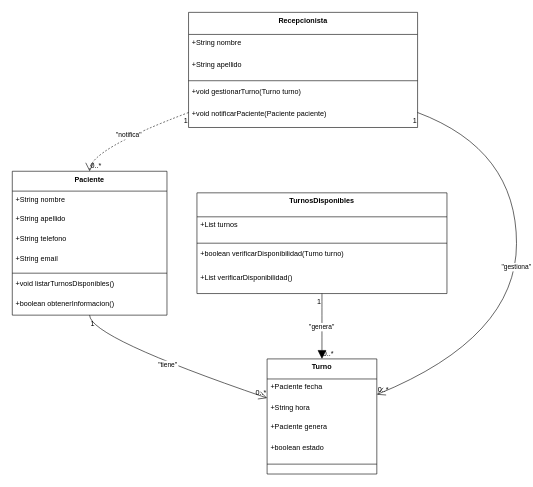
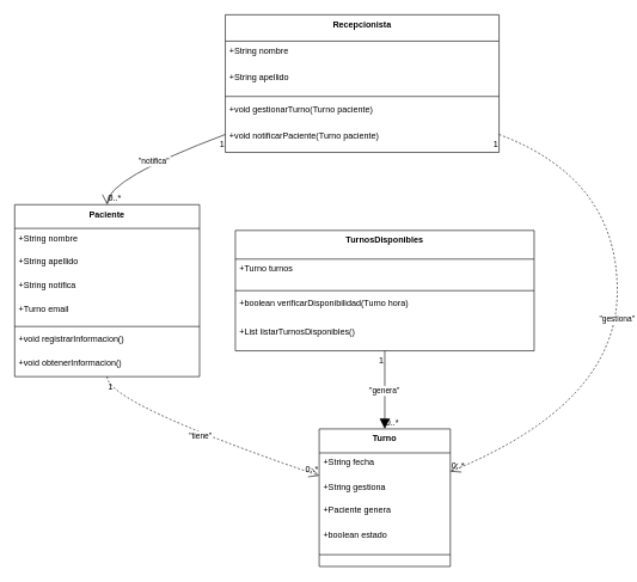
- <mxCell id="19" value="+void gestionarTurno(Turno turno)" style="text;strokeColor=none;fillColor=none;align=left;verticalAlign=top;spacingLeft=4;spacingRight=4;overflow=hidden;rotatable=0;points=[[0,0.5],[1,0.5]];portConstraint=eastwest;" vertex="1" parent="15"><mxGeometry y="118" width="382" height="37" as="geometry" /></mxCell>
+ <mxCell id="19" value="+void gestionarTurno(Turno paciente)" style="text;strokeColor=none;fillColor=none;align=left;verticalAlign=top;spacingLeft=4;spacingRight=4;overflow=hidden;rotatable=0;points=[[0,0.5],[1,0.5]];portConstraint=eastwest;" vertex="1" parent="15"><mxGeometry y="118" width="382" height="37" as="geometry" /></mxCell>
- <mxCell id="20" value="+void notificarPaciente(Paciente paciente)" style="text;strokeColor=none;fillColor=none;align=left;verticalAlign=top;spacingLeft=4;spacingRight=4;overflow=hidden;rotatable=0;points=[[0,0.5],[1,0.5]];portConstraint=eastwest;" vertex="1" parent="15"><mxGeometry y="155" width="382" height="37" as="geometry" /></mxCell>
+ <mxCell id="20" value="+void notificarPaciente(Turno paciente)" style="text;strokeColor=none;fillColor=none;align=left;verticalAlign=top;spacingLeft=4;spacingRight=4;overflow=hidden;rotatable=0;points=[[0,0.5],[1,0.5]];portConstraint=eastwest;" vertex="1" parent="15"><mxGeometry y="155" width="382" height="37" as="geometry" /></mxCell>
- <mxCell id="36" value="&quot;notifica&quot;" style="curved=1;startArrow=none;endArrow=open;endSize=12;exitX=0;exitY=0.87;entryX=0.5;entryY=0;dashed=1;" edge="1" parent="1" source="15" target="2"><mxGeometry relative="1" as="geometry"><Array as="points"><mxPoint x="149" y="249" /></Array></mxGeometry></mxCell>
+ <mxCell id="36" value="&quot;notifica&quot;" style="curved=1;startArrow=none;endArrow=open;endSize=12;exitX=0;exitY=0.87;entryX=0.5;entryY=0;" edge="1" parent="1" source="15" target="2"><mxGeometry relative="1" as="geometry"><Array as="points"><mxPoint x="149" y="249" /></Array></mxGeometry></mxCell>
- <mxCell id="33" value="&quot;gestiona&quot;" style="curved=1;startArrow=none;endArrow=open;endSize=12;exitX=1;exitY=0.87;entryX=1;entryY=0.31;" edge="1" parent="1" source="15" target="21"><mxGeometry relative="1" as="geometry"><Array as="points"><mxPoint x="861" y="249" /><mxPoint x="861" y="562" /></Array></mxGeometry></mxCell>
+ <mxCell id="33" value="&quot;gestiona&quot;" style="curved=1;startArrow=none;endArrow=open;endSize=12;exitX=1;exitY=0.87;entryX=1;entryY=0.31;dashed=1;" edge="1" parent="1" source="15" target="21"><mxGeometry relative="1" as="geometry"><Array as="points"><mxPoint x="861" y="249" /><mxPoint x="861" y="562" /></Array></mxGeometry></mxCell>
- <mxCell id="11" value="+List turnos" style="text;strokeColor=none;fillColor=none;align=left;verticalAlign=top;spacingLeft=4;spacingRight=4;overflow=hidden;rotatable=0;points=[[0,0.5],[1,0.5]];portConstraint=eastwest;" vertex="1" parent="10"><mxGeometry y="40" width="417" height="40" as="geometry" /></mxCell>
+ <mxCell id="11" value="+Turno turnos" style="text;strokeColor=none;fillColor=none;align=left;verticalAlign=top;spacingLeft=4;spacingRight=4;overflow=hidden;rotatable=0;points=[[0,0.5],[1,0.5]];portConstraint=eastwest;" vertex="1" parent="10"><mxGeometry y="40" width="417" height="40" as="geometry" /></mxCell>
- <mxCell id="5" value="+String telefono" style="text;strokeColor=none;fillColor=none;align=left;verticalAlign=top;spacingLeft=4;spacingRight=4;overflow=hidden;rotatable=0;points=[[0,0.5],[1,0.5]];portConstraint=eastwest;" vertex="1" parent="2"><mxGeometry y="99" width="258" height="33" as="geometry" /></mxCell>
+ <mxCell id="5" value="+String notifica" style="text;strokeColor=none;fillColor=none;align=left;verticalAlign=top;spacingLeft=4;spacingRight=4;overflow=hidden;rotatable=0;points=[[0,0.5],[1,0.5]];portConstraint=eastwest;" vertex="1" parent="2"><mxGeometry y="99" width="258" height="33" as="geometry" /></mxCell>
- <mxCell id="13" value="+boolean verificarDisponibilidad(Turno turno)" style="text;strokeColor=none;fillColor=none;align=left;verticalAlign=top;spacingLeft=4;spacingRight=4;overflow=hidden;rotatable=0;points=[[0,0.5],[1,0.5]];portConstraint=eastwest;" vertex="1" parent="10"><mxGeometry y="88" width="417" height="40" as="geometry" /></mxCell>
+ <mxCell id="13" value="+boolean verificarDisponibilidad(Turno hora)" style="text;strokeColor=none;fillColor=none;align=left;verticalAlign=top;spacingLeft=4;spacingRight=4;overflow=hidden;rotatable=0;points=[[0,0.5],[1,0.5]];portConstraint=eastwest;" vertex="1" parent="10"><mxGeometry y="88" width="417" height="40" as="geometry" /></mxCell>
- <mxCell id="6" value="+String email" style="text;strokeColor=none;fillColor=none;align=left;verticalAlign=top;spacingLeft=4;spacingRight=4;overflow=hidden;rotatable=0;points=[[0,0.5],[1,0.5]];portConstraint=eastwest;" vertex="1" parent="2"><mxGeometry y="133" width="258" height="33" as="geometry" /></mxCell>
+ <mxCell id="6" value="+Turno email" style="text;strokeColor=none;fillColor=none;align=left;verticalAlign=top;spacingLeft=4;spacingRight=4;overflow=hidden;rotatable=0;points=[[0,0.5],[1,0.5]];portConstraint=eastwest;" vertex="1" parent="2"><mxGeometry y="133" width="258" height="33" as="geometry" /></mxCell>
- <mxCell id="14" value="+List verificarDisponibilidad()" style="text;strokeColor=none;fillColor=none;align=left;verticalAlign=top;spacingLeft=4;spacingRight=4;overflow=hidden;rotatable=0;points=[[0,0.5],[1,0.5]];portConstraint=eastwest;" vertex="1" parent="10"><mxGeometry y="128" width="417" height="40" as="geometry" /></mxCell>
+ <mxCell id="14" value="+List listarTurnosDisponibles()" style="text;strokeColor=none;fillColor=none;align=left;verticalAlign=top;spacingLeft=4;spacingRight=4;overflow=hidden;rotatable=0;points=[[0,0.5],[1,0.5]];portConstraint=eastwest;" vertex="1" parent="10"><mxGeometry y="128" width="417" height="40" as="geometry" /></mxCell>
- <mxCell id="8" value="+void listarTurnosDisponibles()" style="text;strokeColor=none;fillColor=none;align=left;verticalAlign=top;spacingLeft=4;spacingRight=4;overflow=hidden;rotatable=0;points=[[0,0.5],[1,0.5]];portConstraint=eastwest;" vertex="1" parent="2"><mxGeometry y="174" width="258" height="33" as="geometry" /></mxCell>
+ <mxCell id="8" value="+void registrarInformacion()" style="text;strokeColor=none;fillColor=none;align=left;verticalAlign=top;spacingLeft=4;spacingRight=4;overflow=hidden;rotatable=0;points=[[0,0.5],[1,0.5]];portConstraint=eastwest;" vertex="1" parent="2"><mxGeometry y="174" width="258" height="33" as="geometry" /></mxCell>
- <mxCell id="9" value="+boolean obtenerInformacion()" style="text;strokeColor=none;fillColor=none;align=left;verticalAlign=top;spacingLeft=4;spacingRight=4;overflow=hidden;rotatable=0;points=[[0,0.5],[1,0.5]];portConstraint=eastwest;" vertex="1" parent="2"><mxGeometry y="207" width="258" height="33" as="geometry" /></mxCell>
+ <mxCell id="9" value="+void obtenerInformacion()" style="text;strokeColor=none;fillColor=none;align=left;verticalAlign=top;spacingLeft=4;spacingRight=4;overflow=hidden;rotatable=0;points=[[0,0.5],[1,0.5]];portConstraint=eastwest;" vertex="1" parent="2"><mxGeometry y="207" width="258" height="33" as="geometry" /></mxCell>
- <mxCell id="27" value="&quot;tiene&quot;" style="curved=1;startArrow=none;endArrow=open;endSize=12;exitX=0.5;exitY=1;entryX=0;entryY=0.34;" edge="1" parent="1" source="2" target="21"><mxGeometry relative="1" as="geometry"><Array as="points"><mxPoint x="149" y="562" /></Array></mxGeometry></mxCell>
+ <mxCell id="27" value="&quot;tiene&quot;" style="curved=1;startArrow=none;endArrow=open;endSize=12;exitX=0.5;exitY=1;entryX=0;entryY=0.34;dashed=1;" edge="1" parent="1" source="2" target="21"><mxGeometry relative="1" as="geometry"><Array as="points"><mxPoint x="149" y="562" /></Array></mxGeometry></mxCell>
- <mxCell id="22" value="+Paciente fecha" style="text;strokeColor=none;fillColor=none;align=left;verticalAlign=top;spacingLeft=4;spacingRight=4;overflow=hidden;rotatable=0;points=[[0,0.5],[1,0.5]];portConstraint=eastwest;" vertex="1" parent="21"><mxGeometry y="33" width="183" height="33" as="geometry" /></mxCell>
+ <mxCell id="22" value="+String fecha" style="text;strokeColor=none;fillColor=none;align=left;verticalAlign=top;spacingLeft=4;spacingRight=4;overflow=hidden;rotatable=0;points=[[0,0.5],[1,0.5]];portConstraint=eastwest;" vertex="1" parent="21"><mxGeometry y="33" width="183" height="33" as="geometry" /></mxCell>
- <mxCell id="23" value="+String hora" style="text;strokeColor=none;fillColor=none;align=left;verticalAlign=top;spacingLeft=4;spacingRight=4;overflow=hidden;rotatable=0;points=[[0,0.5],[1,0.5]];portConstraint=eastwest;" vertex="1" parent="21"><mxGeometry y="67" width="183" height="33" as="geometry" /></mxCell>
+ <mxCell id="23" value="+String gestiona" style="text;strokeColor=none;fillColor=none;align=left;verticalAlign=top;spacingLeft=4;spacingRight=4;overflow=hidden;rotatable=0;points=[[0,0.5],[1,0.5]];portConstraint=eastwest;" vertex="1" parent="21"><mxGeometry y="67" width="183" height="33" as="geometry" /></mxCell>
